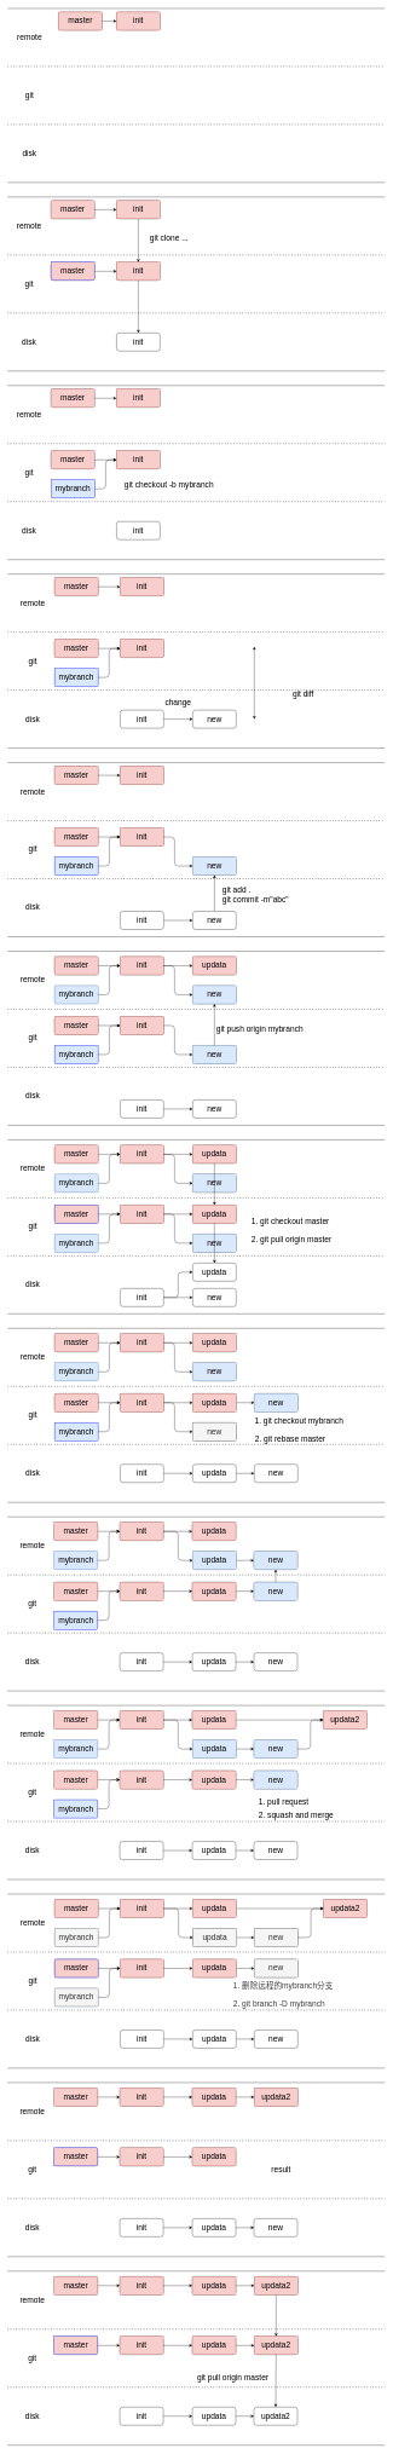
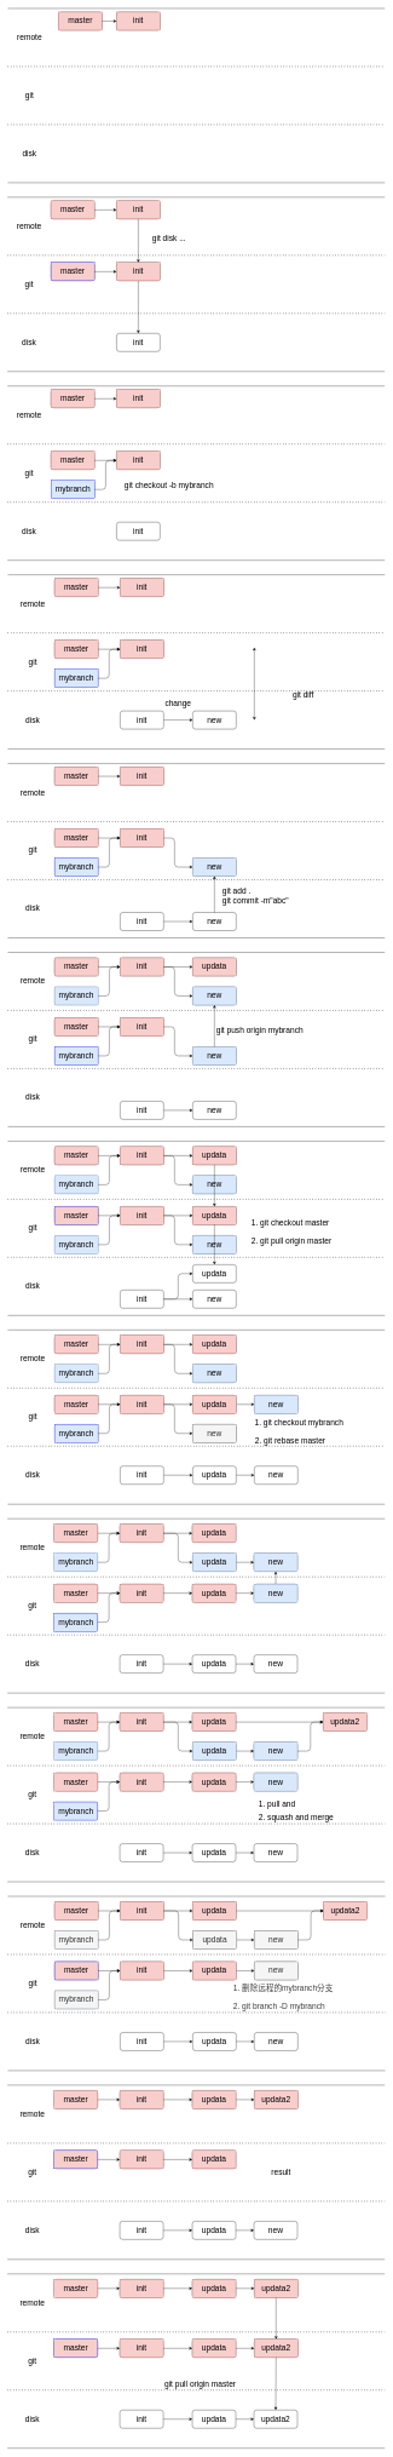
- <mxCell id="24" value="&lt;font style=&quot;font-size: 22px;&quot;&gt;git clone ...&lt;/font&gt;" style="text;html=1;align=center;verticalAlign=middle;whiteSpace=wrap;rounded=0;" parent="1" vertex="1"><mxGeometry x="391" y="630" width="150" height="50" as="geometry" /></mxCell>
+ <mxCell id="24" value="&lt;font style=&quot;font-size: 22px;&quot;&gt;git disk ...&lt;/font&gt;" style="text;html=1;align=center;verticalAlign=middle;whiteSpace=wrap;rounded=0;" parent="1" vertex="1"><mxGeometry x="391" y="630" width="150" height="50" as="geometry" /></mxCell>
- <mxCell id="474" value="&lt;span style=&quot;font-size: 22px;&quot;&gt;1. pull request&lt;/span&gt;" style="text;html=1;align=left;verticalAlign=middle;whiteSpace=wrap;rounded=0;" vertex="1" parent="1"><mxGeometry x="711" y="4940" width="270" height="50" as="geometry" /></mxCell>
+ <mxCell id="474" value="&lt;span style=&quot;font-size: 22px;&quot;&gt;1. pull and&lt;/span&gt;" style="text;html=1;align=left;verticalAlign=middle;whiteSpace=wrap;rounded=0;" vertex="1" parent="1"><mxGeometry x="711" y="4940" width="270" height="50" as="geometry" /></mxCell>
- <mxCell id="470" value="&lt;font style=&quot;font-size: 22px;&quot;&gt;git pull origin master&lt;/font&gt;" style="text;html=1;align=center;verticalAlign=middle;whiteSpace=wrap;rounded=0;" parent="1" vertex="1"><mxGeometry x="532" y="6530" width="220" height="50" as="geometry" /></mxCell>
+ <mxCell id="470" value="&lt;font style=&quot;font-size: 22px;&quot;&gt;git pull origin master&lt;/font&gt;" style="text;html=1;align=center;verticalAlign=middle;whiteSpace=wrap;rounded=0;" parent="1" vertex="1"><mxGeometry x="442" y="6540" width="220" height="50" as="geometry" /></mxCell>
